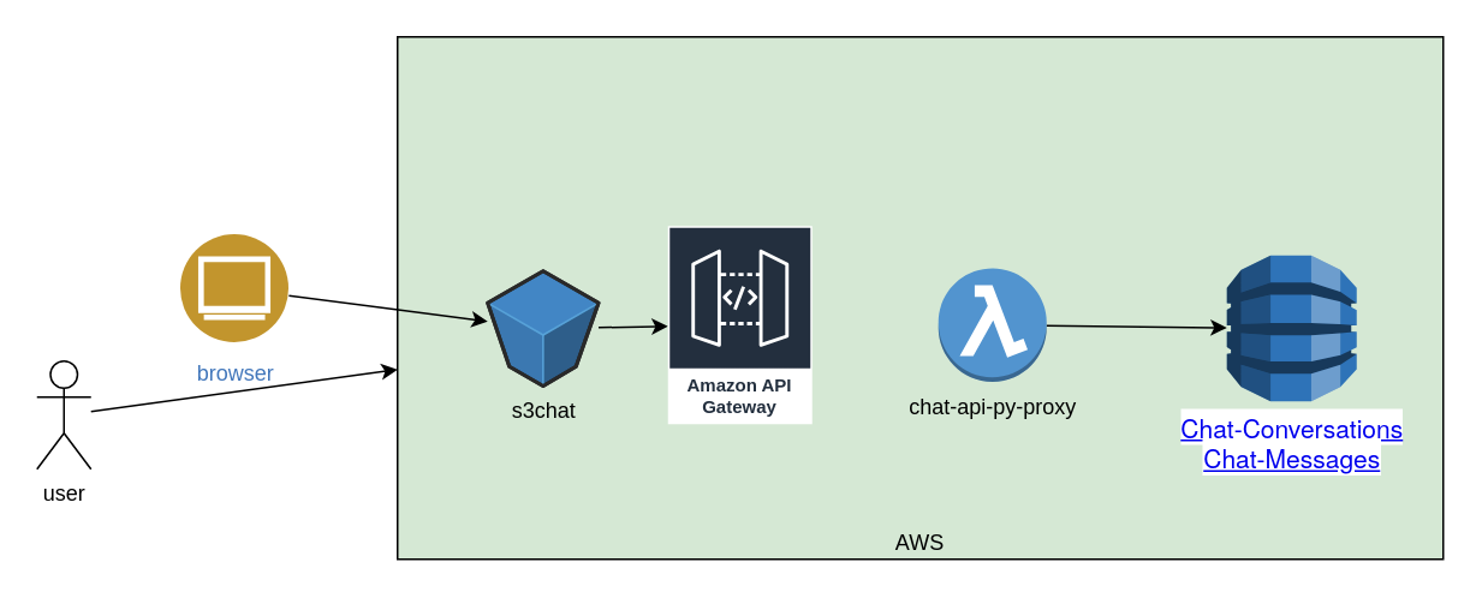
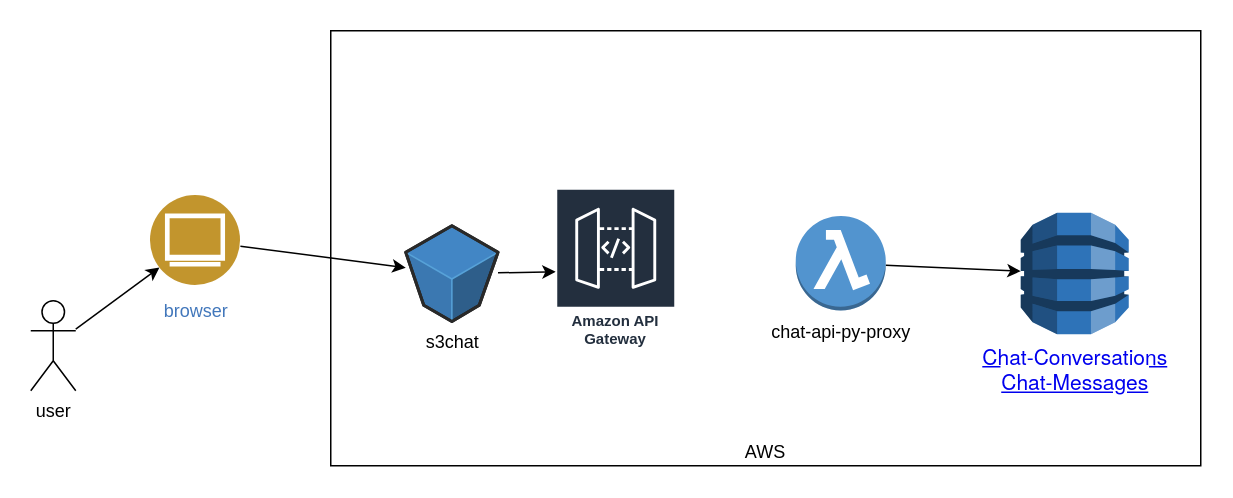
- <mxCell id="2" value="AWS" style="rounded=0;whiteSpace=wrap;html=1;verticalAlign=bottom;fillColor=#d5e8d4;" parent="1" vertex="1"><mxGeometry x="220" y="20" width="580" height="290" as="geometry" /></mxCell>
+ <mxCell id="2" value="AWS" style="rounded=0;whiteSpace=wrap;html=1;verticalAlign=bottom;" parent="1" vertex="1"><mxGeometry x="220" y="20" width="580" height="290" as="geometry" /></mxCell>
- <mxCell id="11" value="chat-api-py-proxy" style="outlineConnect=0;dashed=0;verticalLabelPosition=bottom;verticalAlign=top;align=center;html=1;shape=mxgraph.aws3.lambda_function;fillColor=#5294CF;gradientColor=none;" parent="1" vertex="1"><mxGeometry x="520" y="148.5" width="60" height="63" as="geometry" /></mxCell>
+ <mxCell id="11" value="chat-api-py-proxy" style="outlineConnect=0;dashed=0;verticalLabelPosition=bottom;verticalAlign=top;align=center;html=1;shape=mxgraph.aws3.lambda_function;fillColor=#5294CF;gradientColor=none;" parent="1" vertex="1"><mxGeometry x="530" y="143.5" width="60" height="63" as="geometry" /></mxCell>
- <mxCell id="3" value="" style="edgeStyle=none;html=1;" parent="1" source="4" target="2" edge="1"><mxGeometry relative="1" as="geometry" /></mxCell>
+ <mxCell id="3" value="" style="edgeStyle=none;html=1;" parent="1" source="4" target="6" edge="1"><mxGeometry relative="1" as="geometry" /></mxCell>
